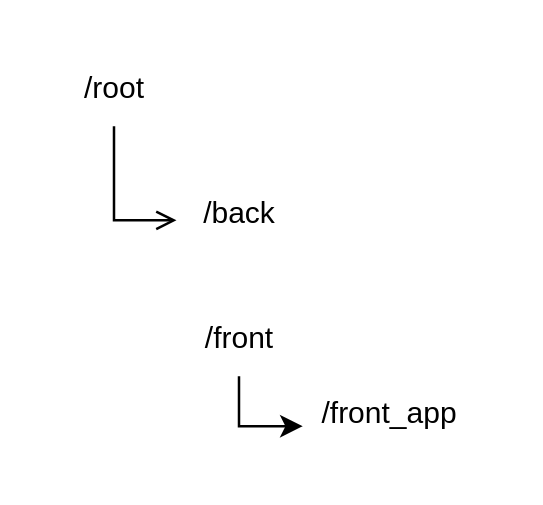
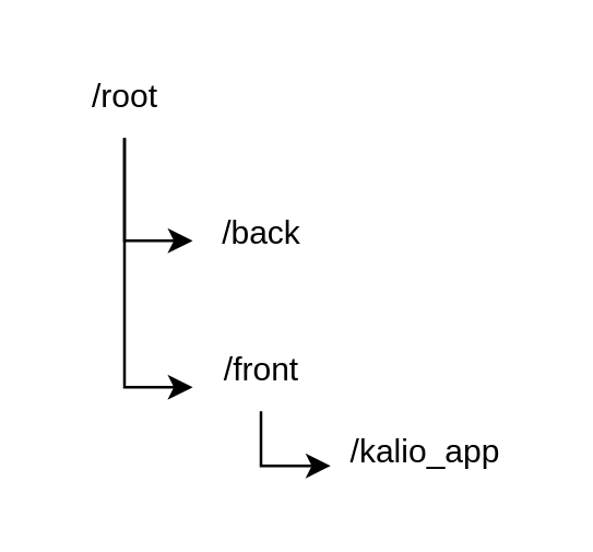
- <mxCell id="6" style="edgeStyle=orthogonalEdgeStyle;rounded=0;orthogonalLoop=1;jettySize=auto;html=1;entryX=0;entryY=0.587;entryDx=0;entryDy=0;entryPerimeter=0;endArrow=open;" edge="1" parent="1" source="2" target="3"><mxGeometry relative="1" as="geometry" /></mxCell>
+ <mxCell id="6" style="edgeStyle=orthogonalEdgeStyle;rounded=0;orthogonalLoop=1;jettySize=auto;html=1;entryX=0;entryY=0.587;entryDx=0;entryDy=0;entryPerimeter=0;" edge="1" parent="1" source="2" target="3"><mxGeometry relative="1" as="geometry" /></mxCell>
+ <mxCell id="7" style="edgeStyle=orthogonalEdgeStyle;rounded=0;orthogonalLoop=1;jettySize=auto;html=1;entryX=0;entryY=0.707;entryDx=0;entryDy=0;entryPerimeter=0;" edge="1" parent="1" source="2" target="5"><mxGeometry relative="1" as="geometry" /></mxCell>
- <mxCell id="4" value="/front_app" style="text;html=1;align=center;verticalAlign=middle;resizable=0;points=[];autosize=1;strokeColor=none;fillColor=none;" vertex="1" parent="1"><mxGeometry x="115" y="150" width="80" height="30" as="geometry" /></mxCell>
+ <mxCell id="4" value="/kalio_app" style="text;html=1;align=center;verticalAlign=middle;resizable=0;points=[];autosize=1;strokeColor=none;fillColor=none;" vertex="1" parent="1"><mxGeometry x="115" y="150" width="80" height="30" as="geometry" /></mxCell>
